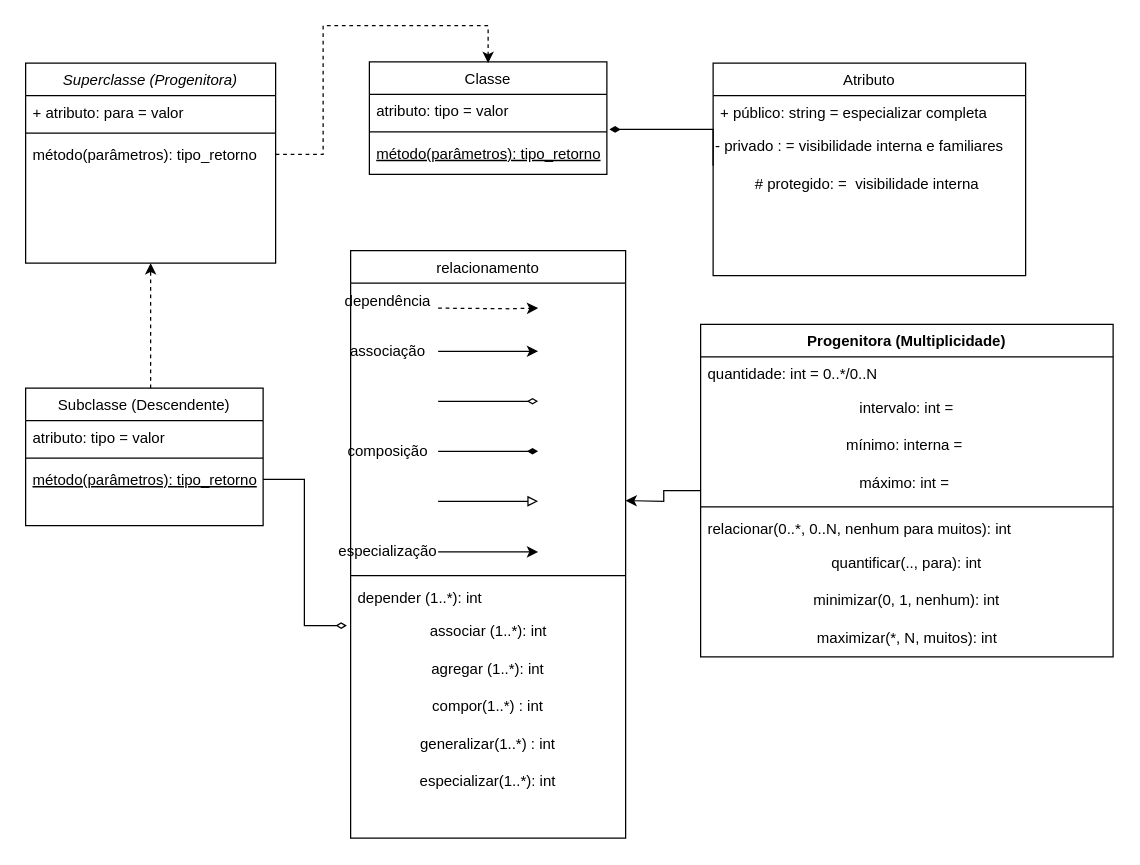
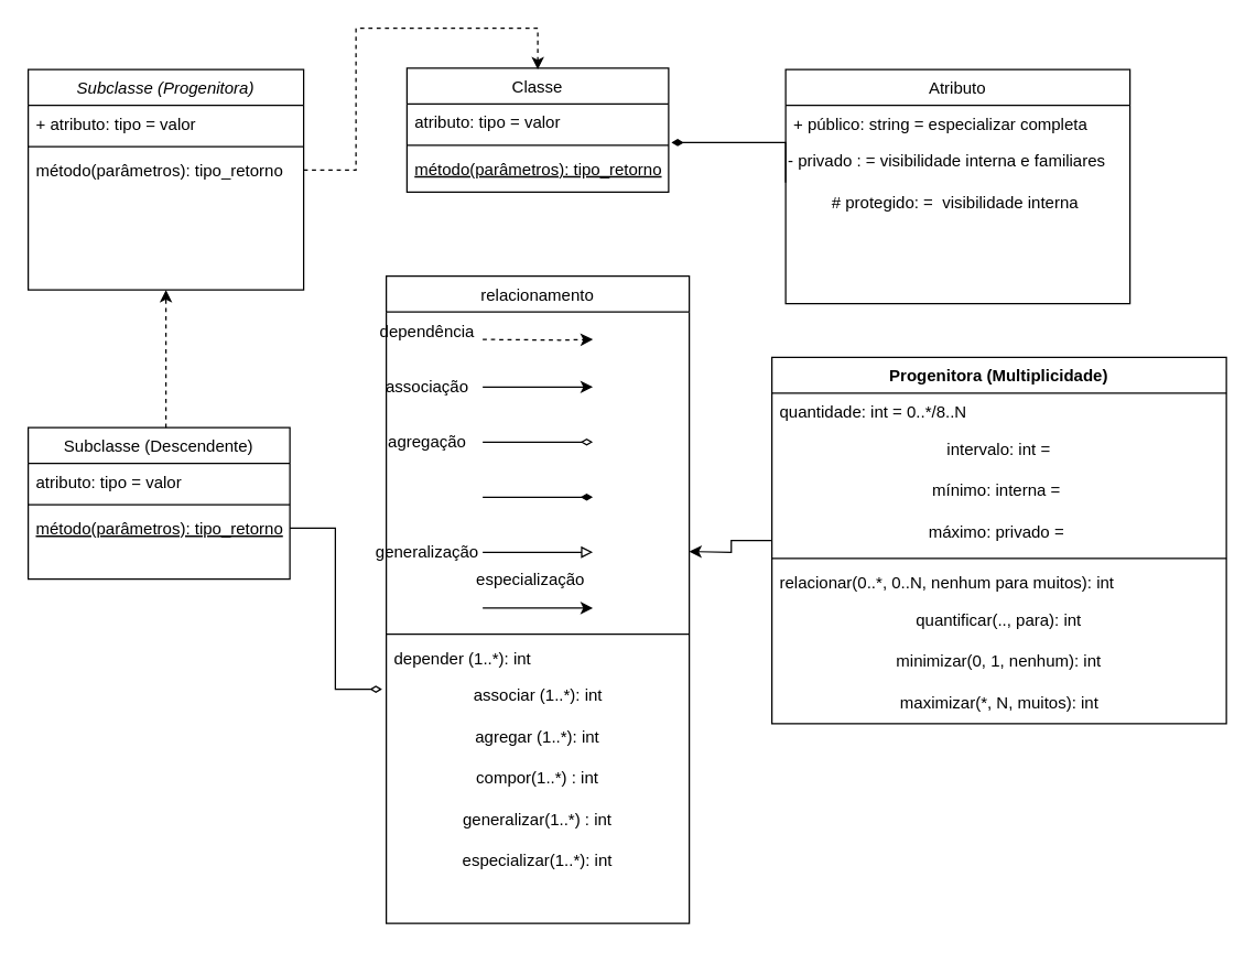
- <mxCell id="2" value="Superclasse (Progenitora)" style="swimlane;fontStyle=2;align=center;verticalAlign=top;childLayout=stackLayout;horizontal=1;startSize=26;horizontalStack=0;resizeParent=1;resizeLast=0;collapsible=1;marginBottom=0;rounded=0;shadow=0;strokeWidth=1;" parent="1" vertex="1"><mxGeometry x="20" y="50" width="200" height="160" as="geometry"><mxRectangle x="230" y="140" width="160" height="26" as="alternateBounds" /></mxGeometry></mxCell>
+ <mxCell id="2" value="Subclasse (Progenitora)" style="swimlane;fontStyle=2;align=center;verticalAlign=top;childLayout=stackLayout;horizontal=1;startSize=26;horizontalStack=0;resizeParent=1;resizeLast=0;collapsible=1;marginBottom=0;rounded=0;shadow=0;strokeWidth=1;" parent="1" vertex="1"><mxGeometry x="20" y="50" width="200" height="160" as="geometry"><mxRectangle x="230" y="140" width="160" height="26" as="alternateBounds" /></mxGeometry></mxCell>
- <mxCell id="3" value="+ atributo: para = valor&#10;&#10;" style="text;align=left;verticalAlign=top;spacingLeft=4;spacingRight=4;overflow=hidden;rotatable=0;points=[[0,0.5],[1,0.5]];portConstraint=eastwest;" parent="2" vertex="1"><mxGeometry y="26" width="200" height="26" as="geometry" /></mxCell>
+ <mxCell id="3" value="+ atributo: tipo = valor&#10;&#10;" style="text;align=left;verticalAlign=top;spacingLeft=4;spacingRight=4;overflow=hidden;rotatable=0;points=[[0,0.5],[1,0.5]];portConstraint=eastwest;" parent="2" vertex="1"><mxGeometry y="26" width="200" height="26" as="geometry" /></mxCell>
- <mxCell id="43" value="quantidade: int = 0..*/0..N" style="text;strokeColor=none;fillColor=none;align=left;verticalAlign=top;spacingLeft=4;spacingRight=4;overflow=hidden;rotatable=0;points=[[0,0.5],[1,0.5]];portConstraint=eastwest;whiteSpace=wrap;html=1;" parent="42" vertex="1"><mxGeometry y="26" width="330" height="26" as="geometry" /></mxCell>
+ <mxCell id="43" value="quantidade: int = 0..*/8..N" style="text;strokeColor=none;fillColor=none;align=left;verticalAlign=top;spacingLeft=4;spacingRight=4;overflow=hidden;rotatable=0;points=[[0,0.5],[1,0.5]];portConstraint=eastwest;whiteSpace=wrap;html=1;" parent="42" vertex="1"><mxGeometry y="26" width="330" height="26" as="geometry" /></mxCell>
+ <mxCell id="24" value="agregação" style="text;strokeColor=none;align=center;fillColor=none;html=1;verticalAlign=middle;whiteSpace=wrap;rounded=0;movable=1;resizable=1;rotatable=1;deletable=1;editable=1;locked=0;connectable=1;" vertex="1" parent="21"><mxGeometry y="40" width="60" height="30" as="geometry" /></mxCell>
- <mxCell id="26" value="composição" style="text;strokeColor=none;align=center;fillColor=none;html=1;verticalAlign=middle;whiteSpace=wrap;rounded=0;movable=1;resizable=1;rotatable=1;deletable=1;editable=1;locked=0;connectable=1;" vertex="1" parent="21"><mxGeometry y="80" width="60" height="30" as="geometry" /></mxCell>
- <mxCell id="46" value="máximo: int =&amp;nbsp;" style="text;strokeColor=none;align=center;fillColor=none;html=1;verticalAlign=middle;whiteSpace=wrap;rounded=0;" vertex="1" parent="42"><mxGeometry y="112" width="330" height="30" as="geometry" /></mxCell>
+ <mxCell id="46" value="máximo: privado =&amp;nbsp;" style="text;strokeColor=none;align=center;fillColor=none;html=1;verticalAlign=middle;whiteSpace=wrap;rounded=0;" vertex="1" parent="42"><mxGeometry y="112" width="330" height="30" as="geometry" /></mxCell>
+ <mxCell id="29" value="generalização" style="text;strokeColor=none;align=center;fillColor=none;html=1;verticalAlign=middle;whiteSpace=wrap;rounded=0;movable=1;resizable=1;rotatable=1;deletable=1;editable=1;locked=0;connectable=1;" vertex="1" parent="21"><mxGeometry y="120" width="60" height="30" as="geometry" /></mxCell>
- <mxCell id="28" value="especialização" style="text;strokeColor=none;align=center;fillColor=none;html=1;verticalAlign=middle;whiteSpace=wrap;rounded=0;movable=1;resizable=1;rotatable=1;deletable=1;editable=1;locked=0;connectable=1;" vertex="1" parent="21"><mxGeometry y="160" width="60" height="30" as="geometry" /></mxCell>
+ <mxCell id="28" value="especialização" style="text;strokeColor=none;align=center;fillColor=none;html=1;verticalAlign=middle;whiteSpace=wrap;rounded=0;movable=1;resizable=1;rotatable=1;deletable=1;editable=1;locked=0;connectable=1;" vertex="1" parent="21"><mxGeometry x="75" y="140" width="60" height="30" as="geometry" /></mxCell>
